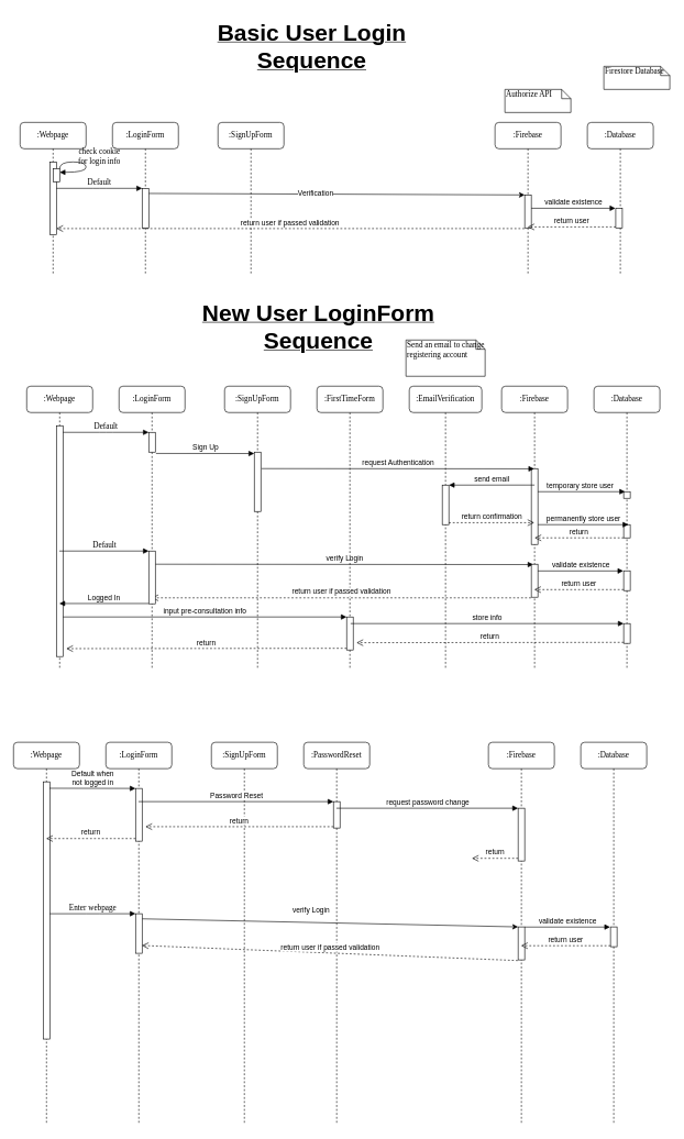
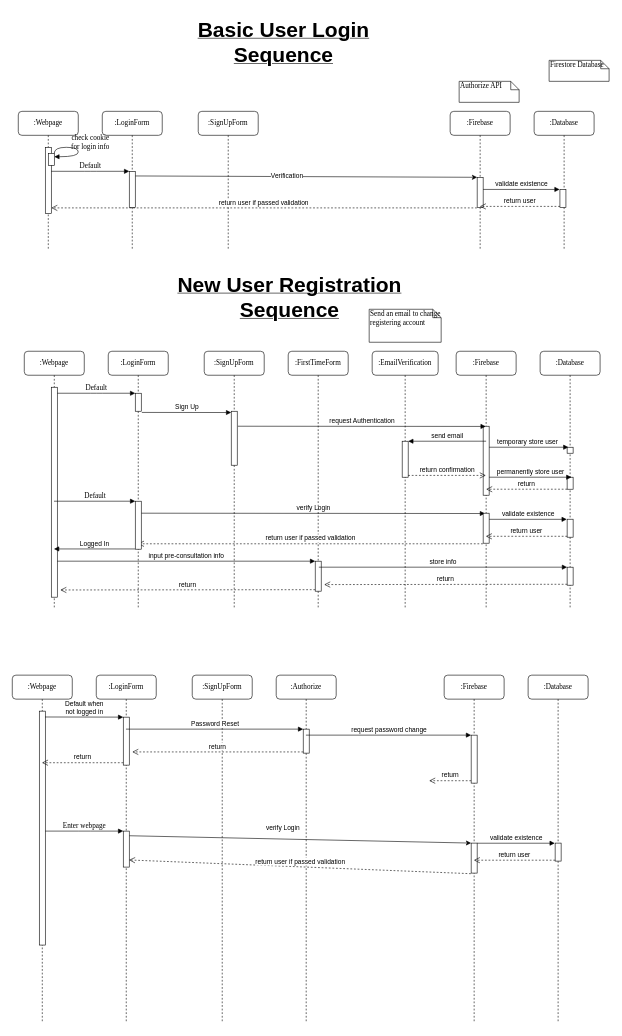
- <mxCell id="69" value="&lt;font style=&quot;font-size: 35px&quot;&gt;&lt;b&gt;New User LoginForm Sequence&lt;/b&gt;&lt;/font&gt;" style="text;html=1;strokeColor=none;fillColor=none;align=center;verticalAlign=middle;whiteSpace=wrap;rounded=0;fontStyle=4" vertex="1" parent="1"><mxGeometry x="280" y="445" width="405" height="100" as="geometry" /></mxCell>
+ <mxCell id="69" value="&lt;font style=&quot;font-size: 35px&quot;&gt;&lt;b&gt;New User Registration Sequence&lt;/b&gt;&lt;/font&gt;" style="text;html=1;strokeColor=none;fillColor=none;align=center;verticalAlign=middle;whiteSpace=wrap;rounded=0;fontStyle=4" vertex="1" parent="1"><mxGeometry x="280" y="445" width="405" height="100" as="geometry" /></mxCell>
- <mxCell id="6" value=":PasswordReset" style="shape=umlLifeline;perimeter=lifelinePerimeter;whiteSpace=wrap;html=1;container=1;collapsible=0;recursiveResize=0;outlineConnect=0;rounded=1;shadow=0;comic=0;labelBackgroundColor=none;strokeWidth=1;fontFamily=Verdana;fontSize=12;align=center;" parent="1" vertex="1"><mxGeometry x="460" y="1125" width="100" height="580" as="geometry" /></mxCell>
+ <mxCell id="6" value=":Authorize" style="shape=umlLifeline;perimeter=lifelinePerimeter;whiteSpace=wrap;html=1;container=1;collapsible=0;recursiveResize=0;outlineConnect=0;rounded=1;shadow=0;comic=0;labelBackgroundColor=none;strokeWidth=1;fontFamily=Verdana;fontSize=12;align=center;" parent="1" vertex="1"><mxGeometry x="460" y="1125" width="100" height="580" as="geometry" /></mxCell>
